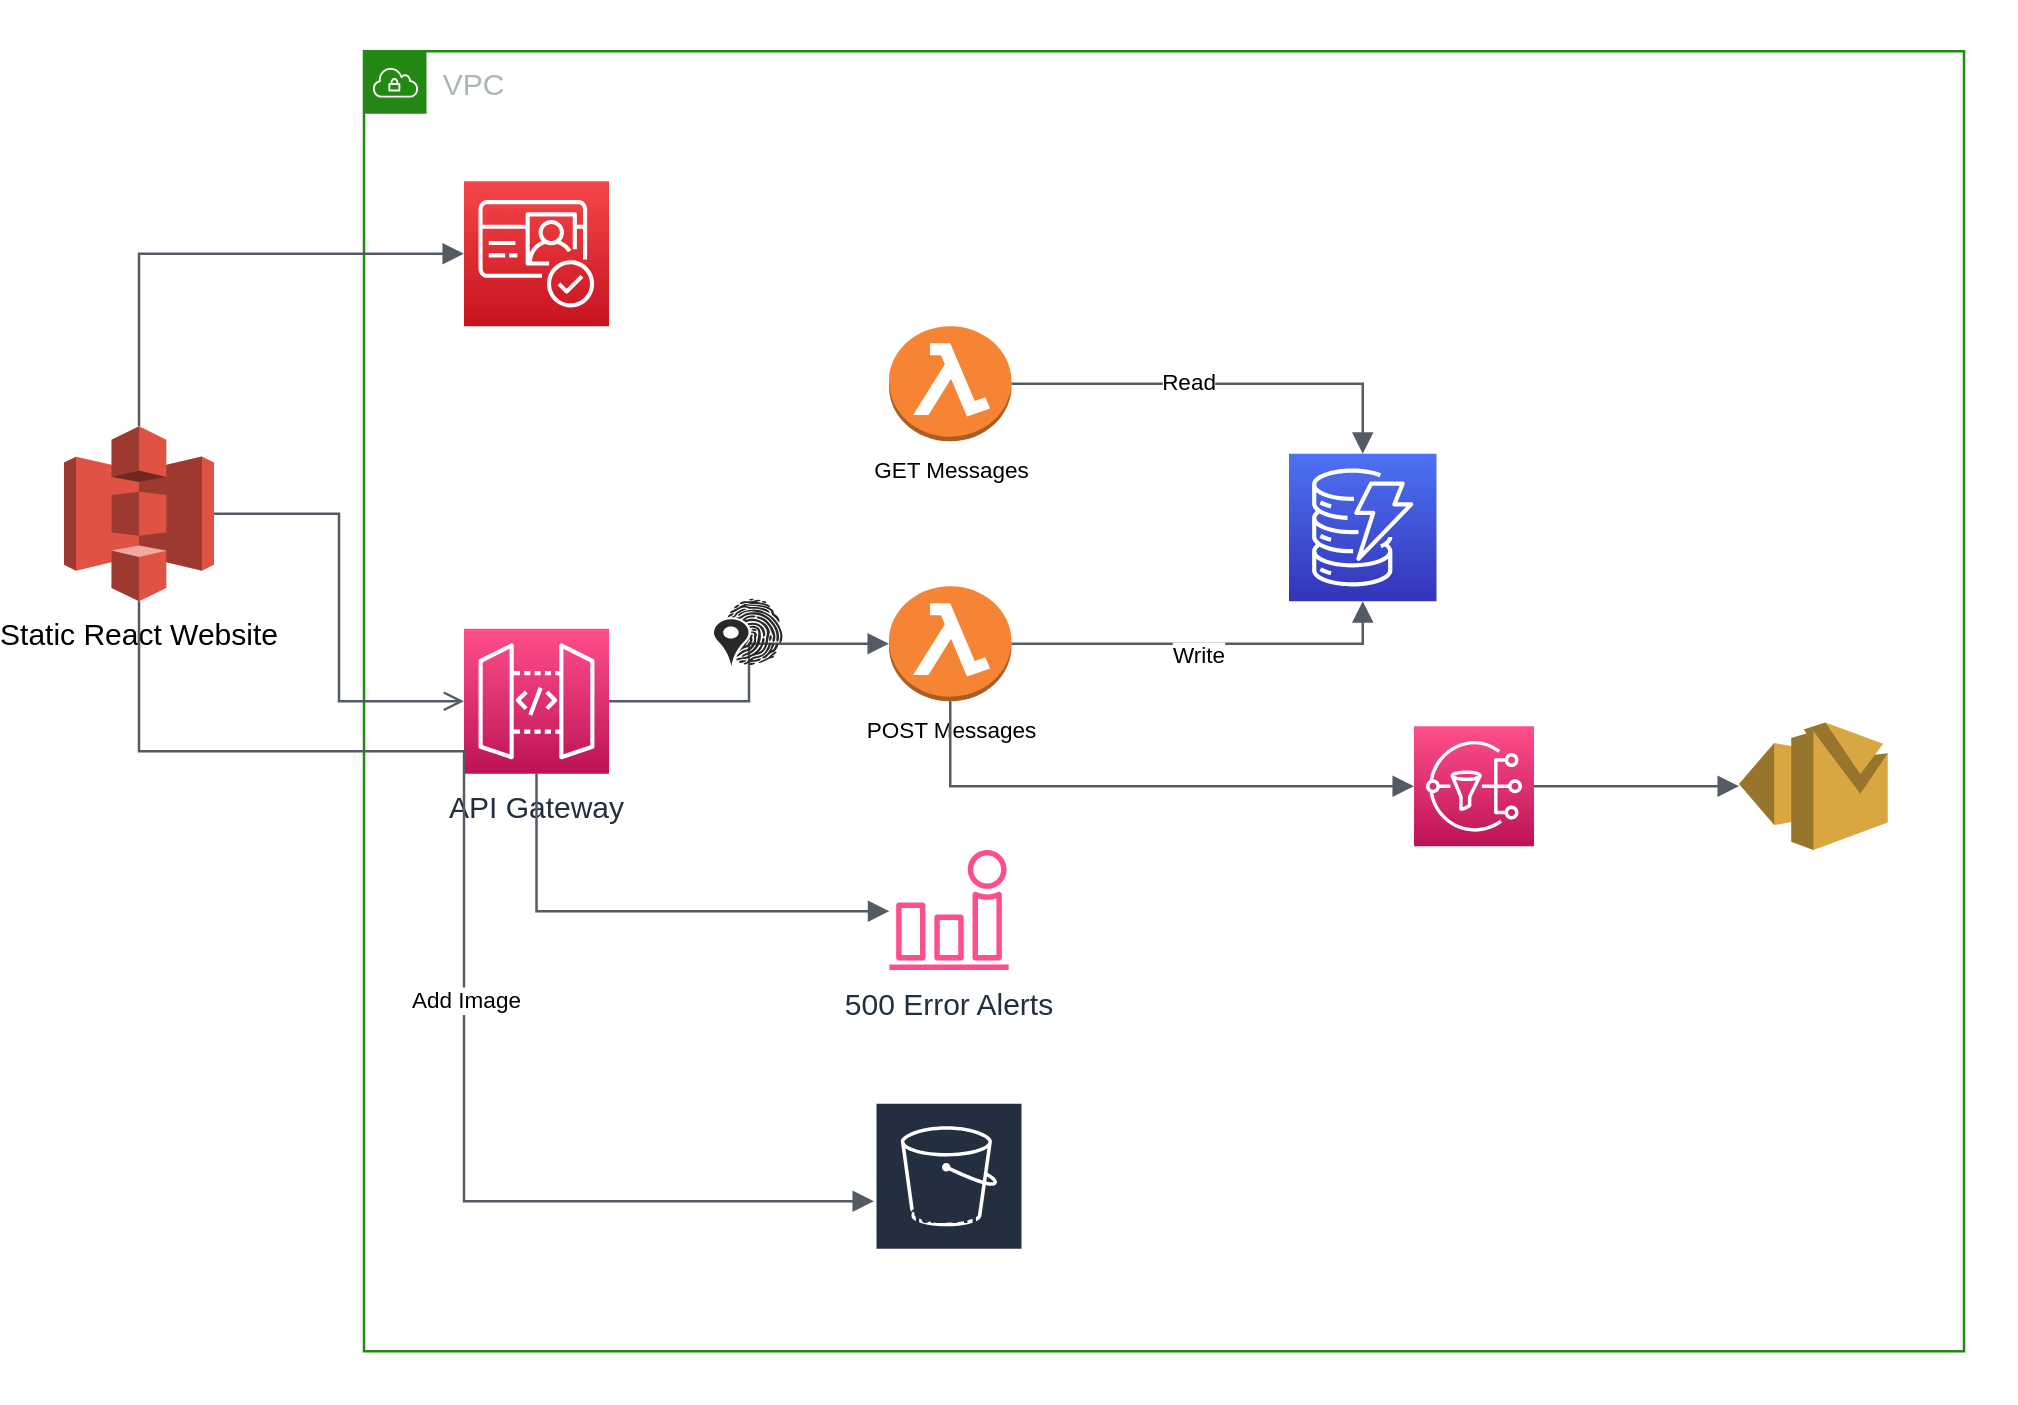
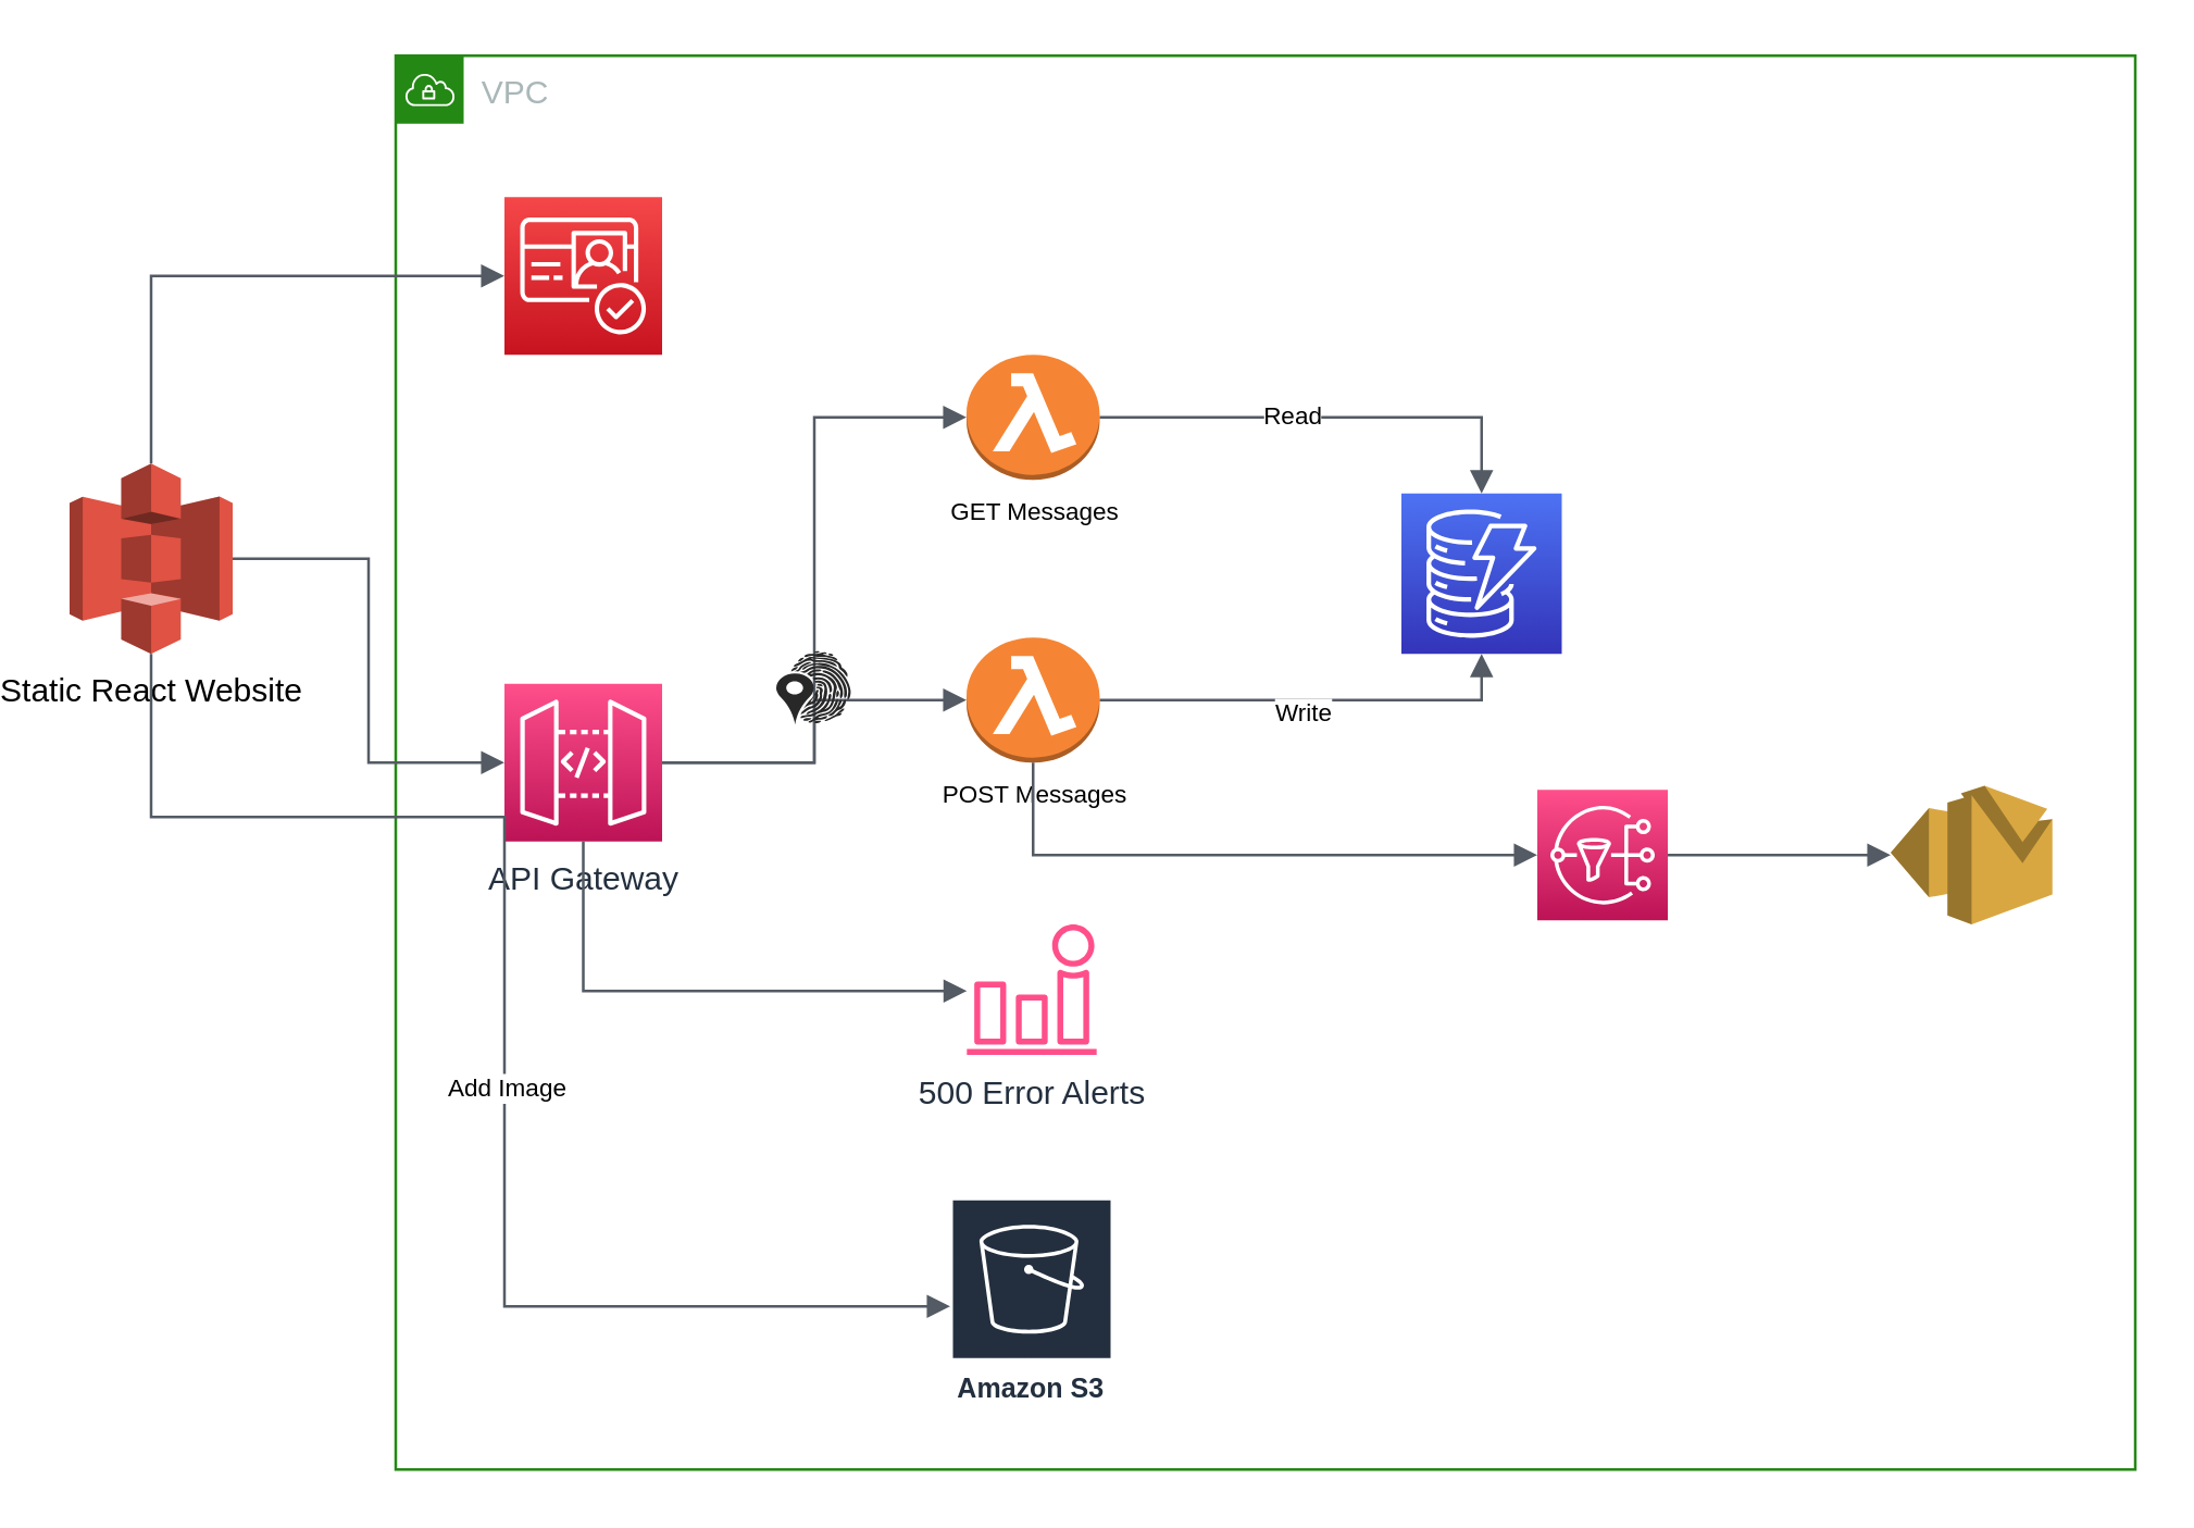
+ <mxCell id="8" value="" style="edgeStyle=orthogonalEdgeStyle;html=1;endArrow=block;elbow=vertical;startArrow=none;endFill=1;strokeColor=#545B64;rounded=0;fontSize=9;exitX=1;exitY=0.5;exitDx=0;exitDy=0;exitPerimeter=0;entryX=0;entryY=0.5;entryDx=0;entryDy=0;entryPerimeter=0;" edge="1" parent="1" source="4" target="6"><mxGeometry width="100" relative="1" as="geometry"><mxPoint x="280" y="210" as="sourcePoint" /><mxPoint x="380" y="210" as="targetPoint" /></mxGeometry></mxCell>
- <mxCell id="5" value="" style="edgeStyle=orthogonalEdgeStyle;html=1;endArrow=open;elbow=vertical;startArrow=none;endFill=1;strokeColor=#545B64;rounded=0;fontSize=9;exitX=1;exitY=0.5;exitDx=0;exitDy=0;exitPerimeter=0;entryX=0;entryY=0.5;entryDx=0;entryDy=0;entryPerimeter=0;" edge="1" parent="1" source="3" target="4"><mxGeometry width="100" relative="1" as="geometry"><mxPoint x="160" y="230" as="sourcePoint" /><mxPoint x="260" y="230" as="targetPoint" /></mxGeometry></mxCell>
+ <mxCell id="5" value="" style="edgeStyle=orthogonalEdgeStyle;html=1;endArrow=block;elbow=vertical;startArrow=none;endFill=1;strokeColor=#545B64;rounded=0;fontSize=9;exitX=1;exitY=0.5;exitDx=0;exitDy=0;exitPerimeter=0;entryX=0;entryY=0.5;entryDx=0;entryDy=0;entryPerimeter=0;" edge="1" parent="1" source="3" target="4"><mxGeometry width="100" relative="1" as="geometry"><mxPoint x="160" y="230" as="sourcePoint" /><mxPoint x="260" y="230" as="targetPoint" /></mxGeometry></mxCell>
- <mxCell id="24" value="Amazon S3" style="sketch=0;outlineConnect=0;fontColor=#232F3E;gradientColor=none;strokeColor=#ffffff;fillColor=#232F3E;dashed=0;verticalLabelPosition=middle;verticalAlign=bottom;align=center;html=1;whiteSpace=wrap;fontSize=10;fontStyle=1;spacing=3;shape=mxgraph.aws4.productIcon;prIcon=mxgraph.aws4.s3;" vertex="1" parent="1"><mxGeometry x="344" y="440" width="60" height="55" as="geometry" /></mxCell>
+ <mxCell id="24" value="Amazon S3" style="sketch=0;outlineConnect=0;fontColor=#232F3E;gradientColor=none;strokeColor=#ffffff;fillColor=#232F3E;dashed=0;verticalLabelPosition=middle;verticalAlign=bottom;align=center;html=1;whiteSpace=wrap;fontSize=10;fontStyle=1;spacing=3;shape=mxgraph.aws4.productIcon;prIcon=mxgraph.aws4.s3;" vertex="1" parent="1"><mxGeometry x="344" y="440" width="60" height="80" as="geometry" /></mxCell>
